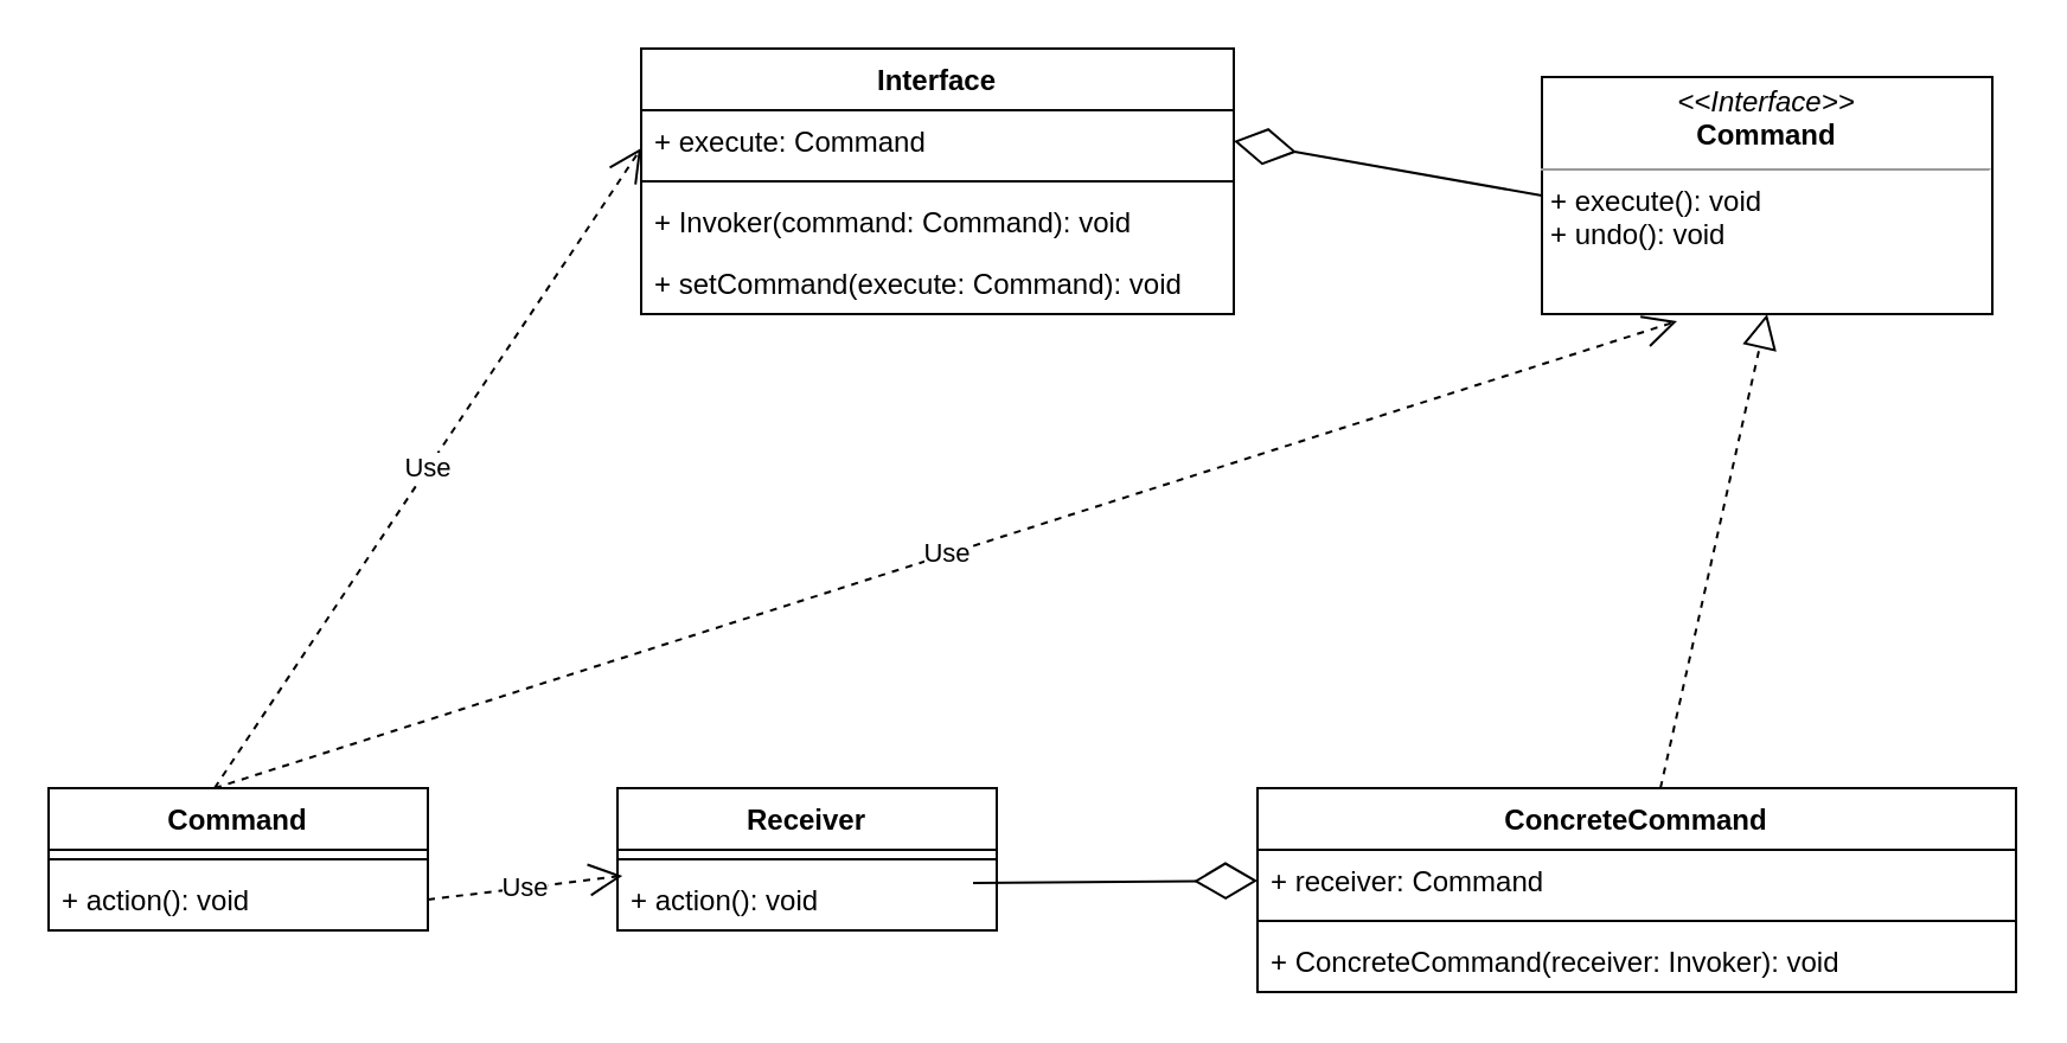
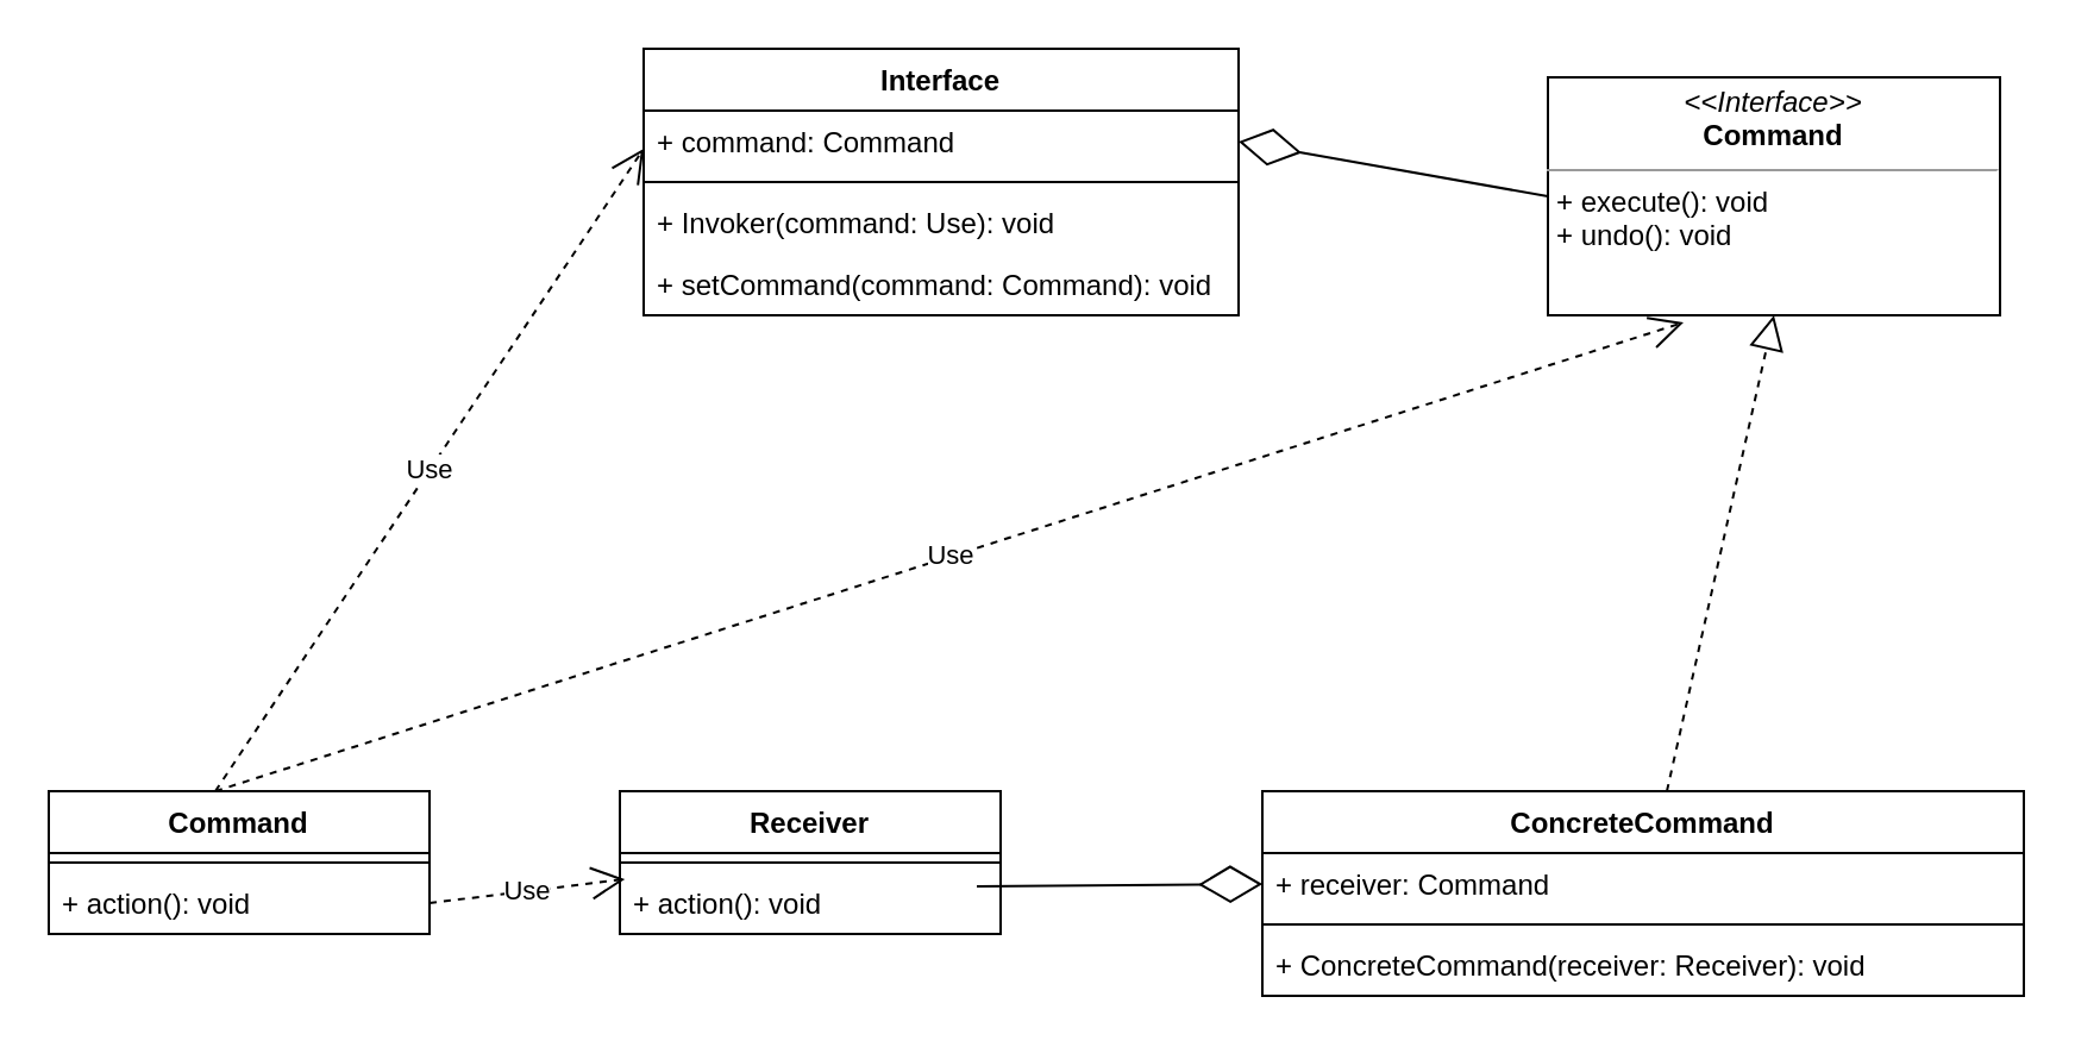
- <mxCell id="13" value="+ execute: Command" style="text;strokeColor=none;fillColor=none;align=left;verticalAlign=top;spacingLeft=4;spacingRight=4;overflow=hidden;rotatable=0;points=[[0,0.5],[1,0.5]];portConstraint=eastwest;" vertex="1" parent="12"><mxGeometry y="26" width="250" height="26" as="geometry" /></mxCell>
+ <mxCell id="13" value="+ command: Command" style="text;strokeColor=none;fillColor=none;align=left;verticalAlign=top;spacingLeft=4;spacingRight=4;overflow=hidden;rotatable=0;points=[[0,0.5],[1,0.5]];portConstraint=eastwest;" vertex="1" parent="12"><mxGeometry y="26" width="250" height="26" as="geometry" /></mxCell>
- <mxCell id="15" value="+ Invoker(command: Command): void" style="text;strokeColor=none;fillColor=none;align=left;verticalAlign=top;spacingLeft=4;spacingRight=4;overflow=hidden;rotatable=0;points=[[0,0.5],[1,0.5]];portConstraint=eastwest;" vertex="1" parent="12"><mxGeometry y="60" width="250" height="26" as="geometry" /></mxCell>
+ <mxCell id="15" value="+ Invoker(command: Use): void" style="text;strokeColor=none;fillColor=none;align=left;verticalAlign=top;spacingLeft=4;spacingRight=4;overflow=hidden;rotatable=0;points=[[0,0.5],[1,0.5]];portConstraint=eastwest;" vertex="1" parent="12"><mxGeometry y="60" width="250" height="26" as="geometry" /></mxCell>
- <mxCell id="16" value="+ setCommand(execute: Command): void" style="text;strokeColor=none;fillColor=none;align=left;verticalAlign=top;spacingLeft=4;spacingRight=4;overflow=hidden;rotatable=0;points=[[0,0.5],[1,0.5]];portConstraint=eastwest;" vertex="1" parent="12"><mxGeometry y="86" width="250" height="26" as="geometry" /></mxCell>
+ <mxCell id="16" value="+ setCommand(command: Command): void" style="text;strokeColor=none;fillColor=none;align=left;verticalAlign=top;spacingLeft=4;spacingRight=4;overflow=hidden;rotatable=0;points=[[0,0.5],[1,0.5]];portConstraint=eastwest;" vertex="1" parent="12"><mxGeometry y="86" width="250" height="26" as="geometry" /></mxCell>
- <mxCell id="7" value="+ ConcreteCommand(receiver: Invoker): void" style="text;strokeColor=none;fillColor=none;align=left;verticalAlign=top;spacingLeft=4;spacingRight=4;overflow=hidden;rotatable=0;points=[[0,0.5],[1,0.5]];portConstraint=eastwest;" vertex="1" parent="3"><mxGeometry y="60" width="320" height="26" as="geometry" /></mxCell>
+ <mxCell id="7" value="+ ConcreteCommand(receiver: Receiver): void" style="text;strokeColor=none;fillColor=none;align=left;verticalAlign=top;spacingLeft=4;spacingRight=4;overflow=hidden;rotatable=0;points=[[0,0.5],[1,0.5]];portConstraint=eastwest;" vertex="1" parent="3"><mxGeometry y="60" width="320" height="26" as="geometry" /></mxCell>
